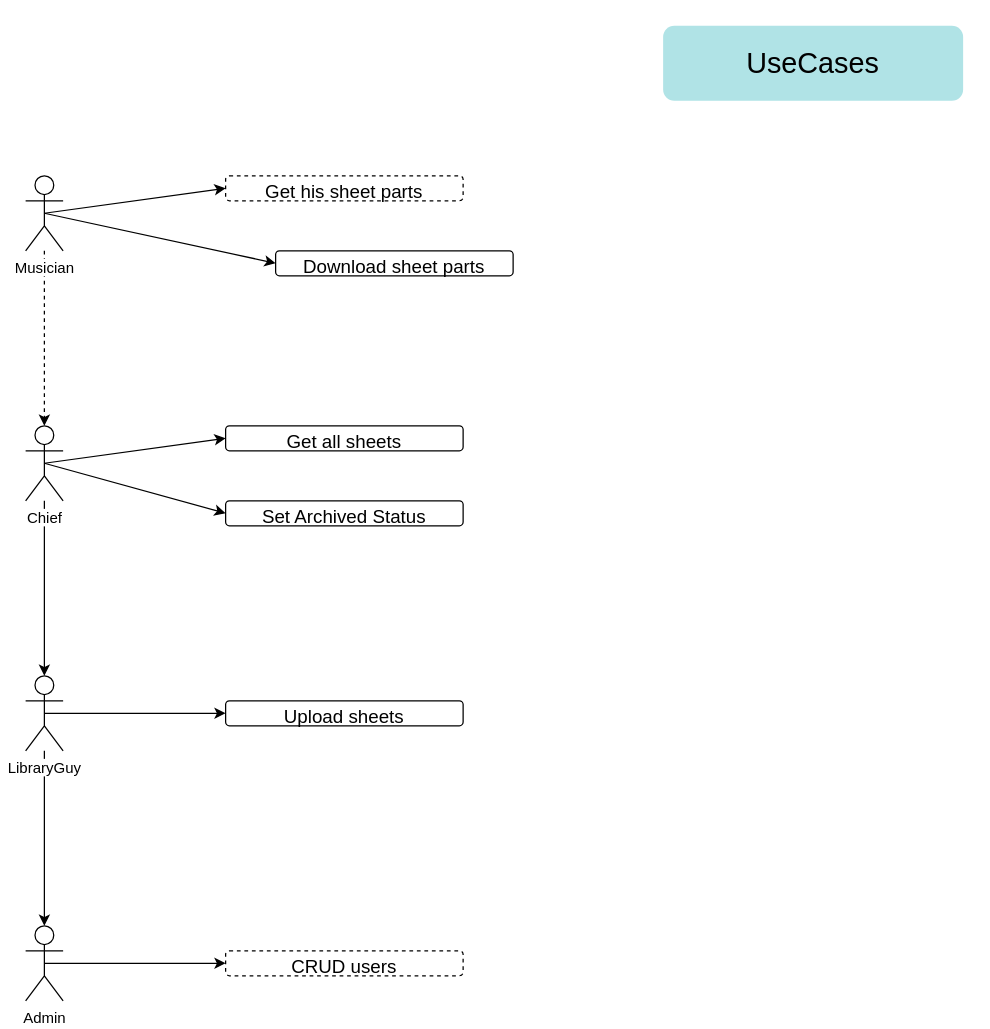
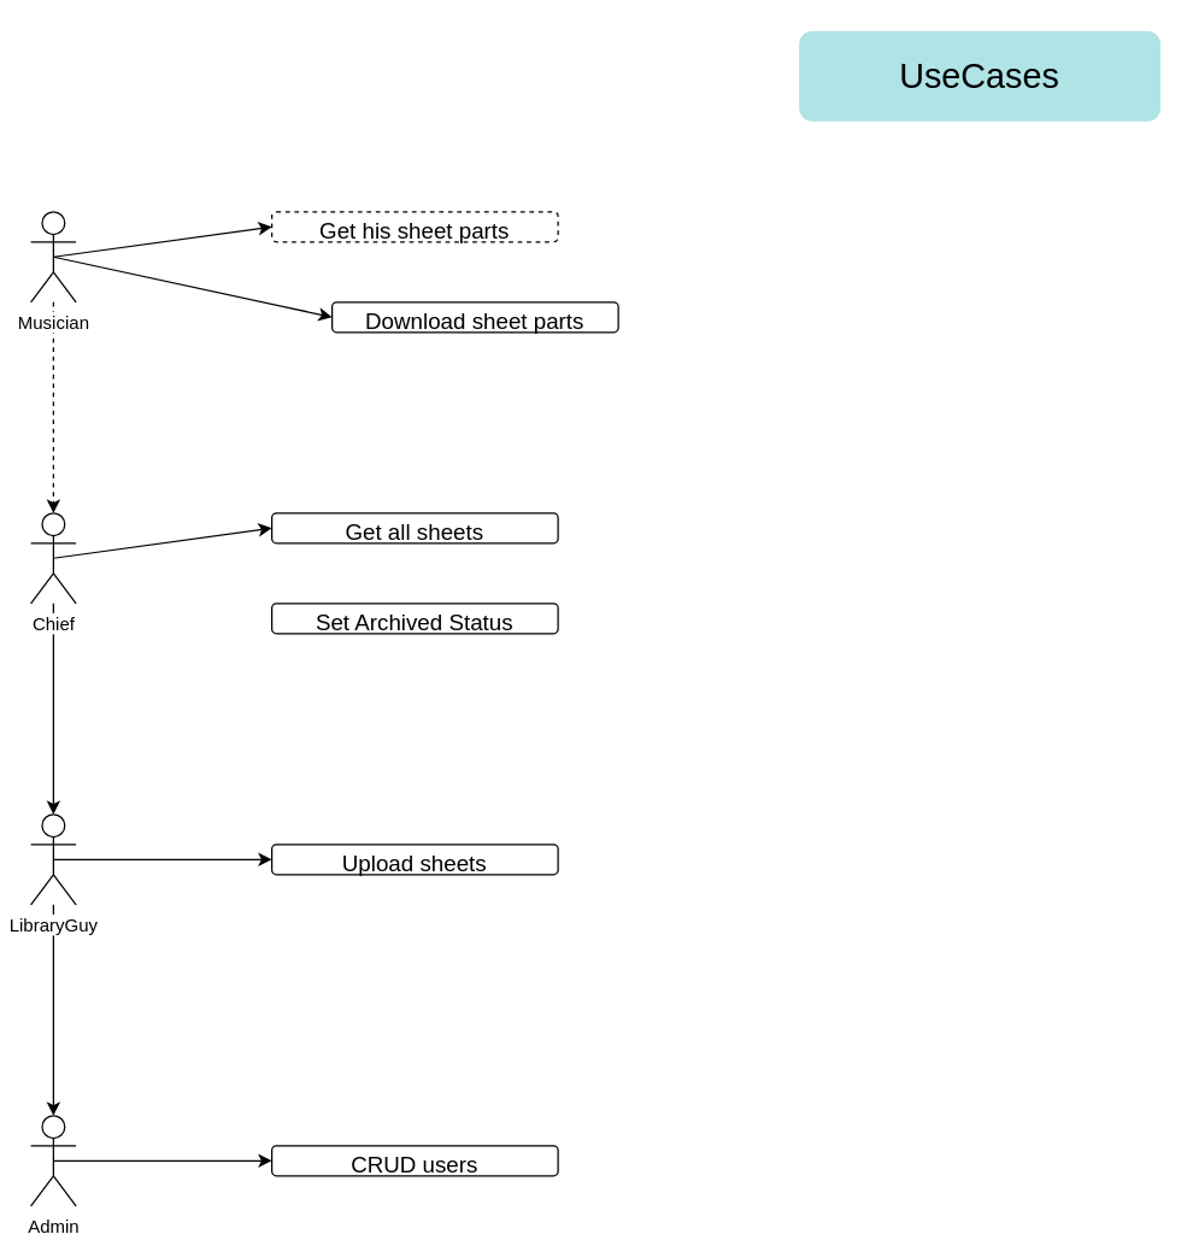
- <mxCell id="13" style="edgeStyle=none;rounded=0;orthogonalLoop=1;jettySize=auto;html=1;exitX=0.5;exitY=0.5;exitDx=0;exitDy=0;exitPerimeter=0;entryX=0;entryY=0.5;entryDx=0;entryDy=0;fontSize=23;" edge="1" parent="1" source="14" target="20"><mxGeometry relative="1" as="geometry" /></mxCell>
- <mxCell id="21" value="&lt;span style=&quot;font-size: 15px&quot;&gt;CRUD users&lt;/span&gt;" style="rounded=1;whiteSpace=wrap;html=1;comic=0;fontSize=23;fillColor=none;dashed=1;" vertex="1" parent="1"><mxGeometry x="180" y="760" width="190" height="20" as="geometry" /></mxCell>
+ <mxCell id="21" value="&lt;span style=&quot;font-size: 15px&quot;&gt;CRUD users&lt;/span&gt;" style="rounded=1;whiteSpace=wrap;html=1;comic=0;fontSize=23;fillColor=none;" vertex="1" parent="1"><mxGeometry x="180" y="760" width="190" height="20" as="geometry" /></mxCell>
